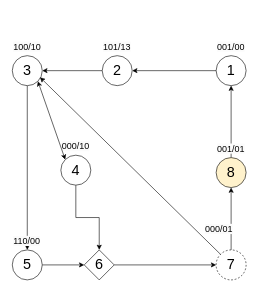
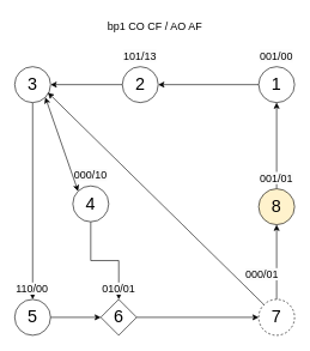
+ <mxCell id="4" value="&lt;font style=&quot;font-size: 15px;&quot;&gt;bp1 CO CF / AO AF&lt;/font&gt;" style="text;html=1;align=center;verticalAlign=middle;resizable=0;points=[];autosize=1;strokeColor=none;fillColor=none;" parent="1" vertex="1"><mxGeometry x="135" y="20" width="160" height="30" as="geometry" /></mxCell>
- <mxCell id="11" value="&lt;span style=&quot;color: rgb(0, 0, 0); font-family: Helvetica; font-size: 15px; font-style: normal; font-variant-ligatures: normal; font-variant-caps: normal; font-weight: 400; letter-spacing: normal; orphans: 2; text-align: center; text-indent: 0px; text-transform: none; widows: 2; word-spacing: 0px; -webkit-text-stroke-width: 0px; background-color: rgb(251, 251, 251); text-decoration-thickness: initial; text-decoration-style: initial; text-decoration-color: initial; float: none; display: inline !important;&quot;&gt;100/10&lt;/span&gt;" style="text;whiteSpace=wrap;html=1;" parent="1" vertex="1"><mxGeometry x="20" y="62" width="50" height="30" as="geometry" /></mxCell>
+ <mxCell id="27" value="&lt;span style=&quot;color: rgb(0, 0, 0); font-family: Helvetica; font-size: 15px; font-style: normal; font-variant-ligatures: normal; font-variant-caps: normal; font-weight: 400; letter-spacing: normal; orphans: 2; text-align: center; text-indent: 0px; text-transform: none; widows: 2; word-spacing: 0px; -webkit-text-stroke-width: 0px; background-color: rgb(251, 251, 251); text-decoration-thickness: initial; text-decoration-style: initial; text-decoration-color: initial; float: none; display: inline !important;&quot;&gt;010/01&lt;br&gt;&lt;/span&gt;" style="text;whiteSpace=wrap;html=1;" parent="1" vertex="1"><mxGeometry x="140" y="386" width="50" height="26" as="geometry" /></mxCell>
